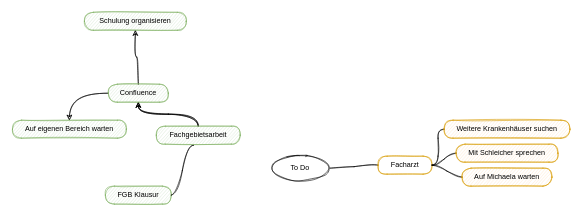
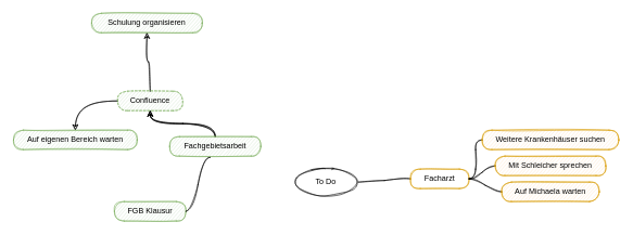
- <mxCell id="18" value="Confluence" style="whiteSpace=wrap;html=1;rounded=1;arcSize=50;align=center;verticalAlign=middle;strokeWidth=1;autosize=1;spacing=4;treeFolding=1;treeMoving=1;newEdgeStyle={&quot;edgeStyle&quot;:&quot;entityRelationEdgeStyle&quot;,&quot;startArrow&quot;:&quot;none&quot;,&quot;endArrow&quot;:&quot;none&quot;,&quot;segment&quot;:10,&quot;curved&quot;:1};sketch=1;fillColor=#d5e8d4;strokeColor=#82b366;" vertex="1" parent="1"><mxGeometry x="180" y="140" width="100" height="30" as="geometry" /></mxCell>
+ <mxCell id="18" value="Confluence" style="whiteSpace=wrap;html=1;rounded=1;arcSize=50;align=center;verticalAlign=middle;strokeWidth=1;autosize=1;spacing=4;treeFolding=1;treeMoving=1;newEdgeStyle={&quot;edgeStyle&quot;:&quot;entityRelationEdgeStyle&quot;,&quot;startArrow&quot;:&quot;none&quot;,&quot;endArrow&quot;:&quot;none&quot;,&quot;segment&quot;:10,&quot;curved&quot;:1};sketch=1;fillColor=#d5e8d4;strokeColor=#82b366;dashed=1;" vertex="1" parent="1"><mxGeometry x="180" y="140" width="100" height="30" as="geometry" /></mxCell>
